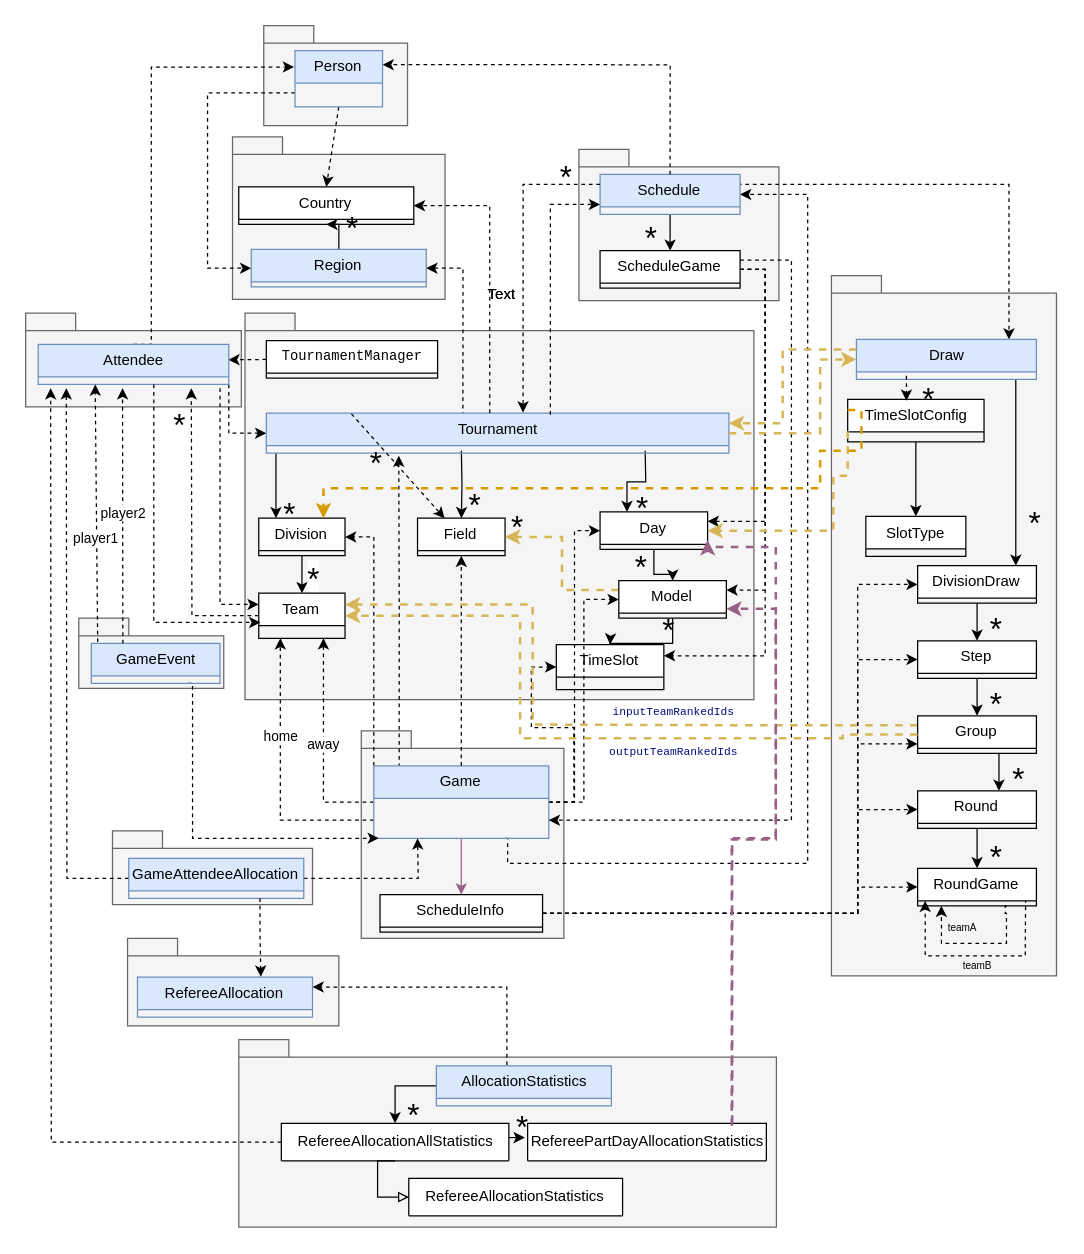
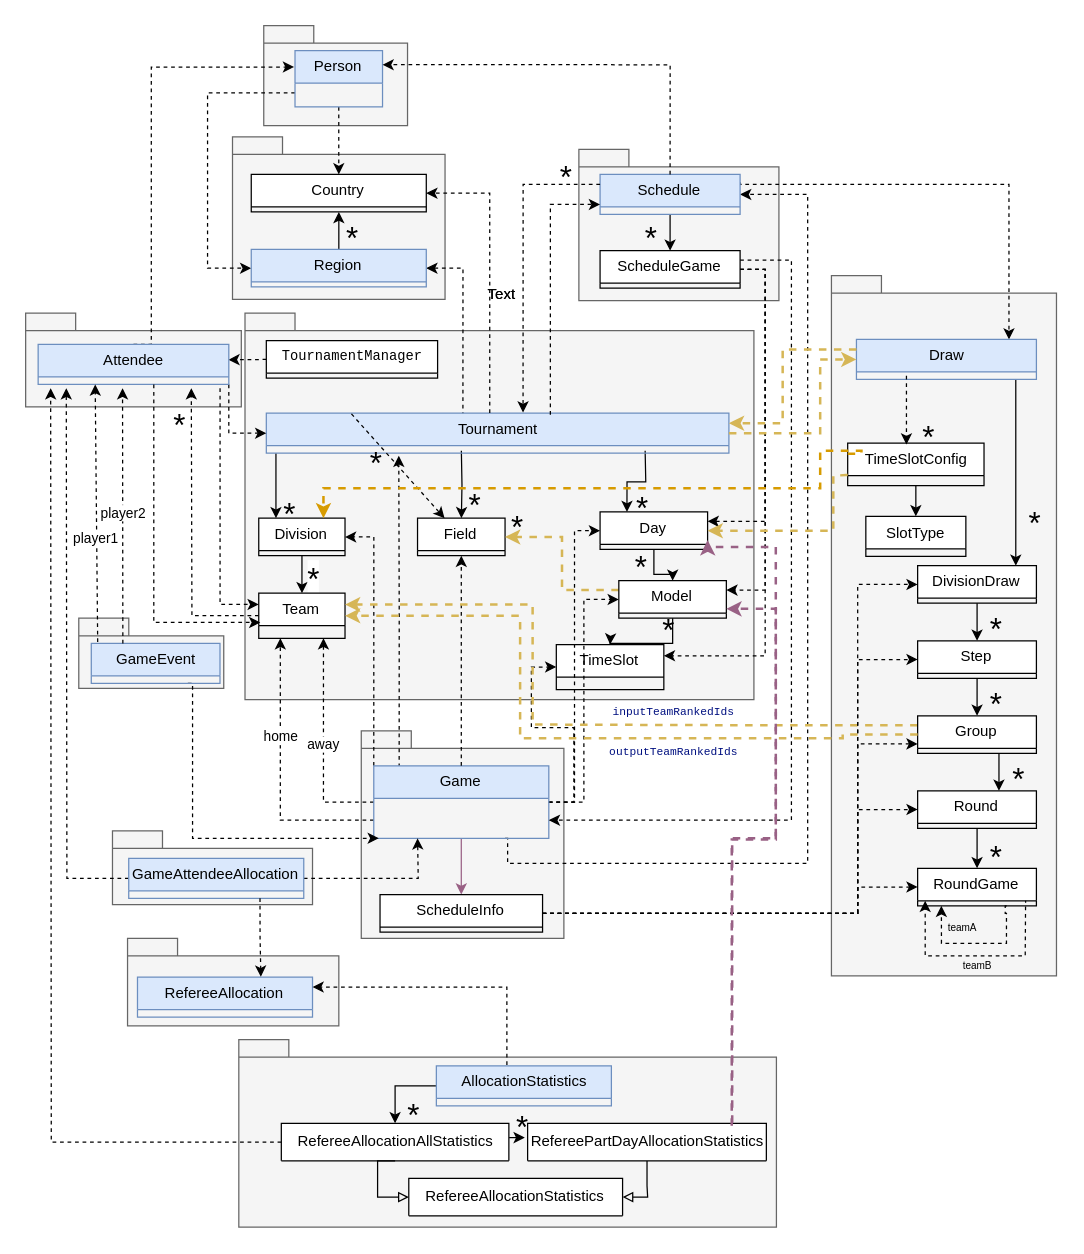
- <mxCell id="19" value="Country" style="swimlane;fontStyle=0;childLayout=stackLayout;horizontal=1;startSize=26;horizontalStack=0;resizeParent=1;resizeParentMax=0;resizeLast=0;collapsible=1;marginBottom=0;whiteSpace=wrap;html=1;labelBackgroundColor=none;" vertex="1" parent="1"><mxGeometry x="190.45" y="149" width="140" height="30" as="geometry" /></mxCell>
+ <mxCell id="19" value="Country" style="swimlane;fontStyle=0;childLayout=stackLayout;horizontal=1;startSize=26;horizontalStack=0;resizeParent=1;resizeParentMax=0;resizeLast=0;collapsible=1;marginBottom=0;whiteSpace=wrap;html=1;labelBackgroundColor=none;" vertex="1" parent="1"><mxGeometry x="200.45" y="139" width="140" height="30" as="geometry" /></mxCell>
- <mxCell id="70" value="TimeSlotConfig" style="swimlane;fontStyle=0;childLayout=stackLayout;horizontal=1;startSize=26;horizontalStack=0;resizeParent=1;resizeParentMax=0;resizeLast=0;collapsible=1;marginBottom=0;whiteSpace=wrap;html=1;" vertex="1" parent="1"><mxGeometry x="677.5" y="319" width="109.05" height="34" as="geometry" /></mxCell>
+ <mxCell id="70" value="TimeSlotConfig" style="swimlane;fontStyle=0;childLayout=stackLayout;horizontal=1;startSize=26;horizontalStack=0;resizeParent=1;resizeParentMax=0;resizeLast=0;collapsible=1;marginBottom=0;whiteSpace=wrap;html=1;" vertex="1" parent="1"><mxGeometry x="677.5" y="354" width="109.05" height="34" as="geometry" /></mxCell>
+ <mxCell id="107" style="edgeStyle=orthogonalEdgeStyle;rounded=0;orthogonalLoop=1;jettySize=auto;html=1;endArrow=block;endFill=0;entryX=1;entryY=0.5;entryDx=0;entryDy=0;" edge="1" parent="1" source="108" target="109"><mxGeometry relative="1" as="geometry" /></mxCell>
